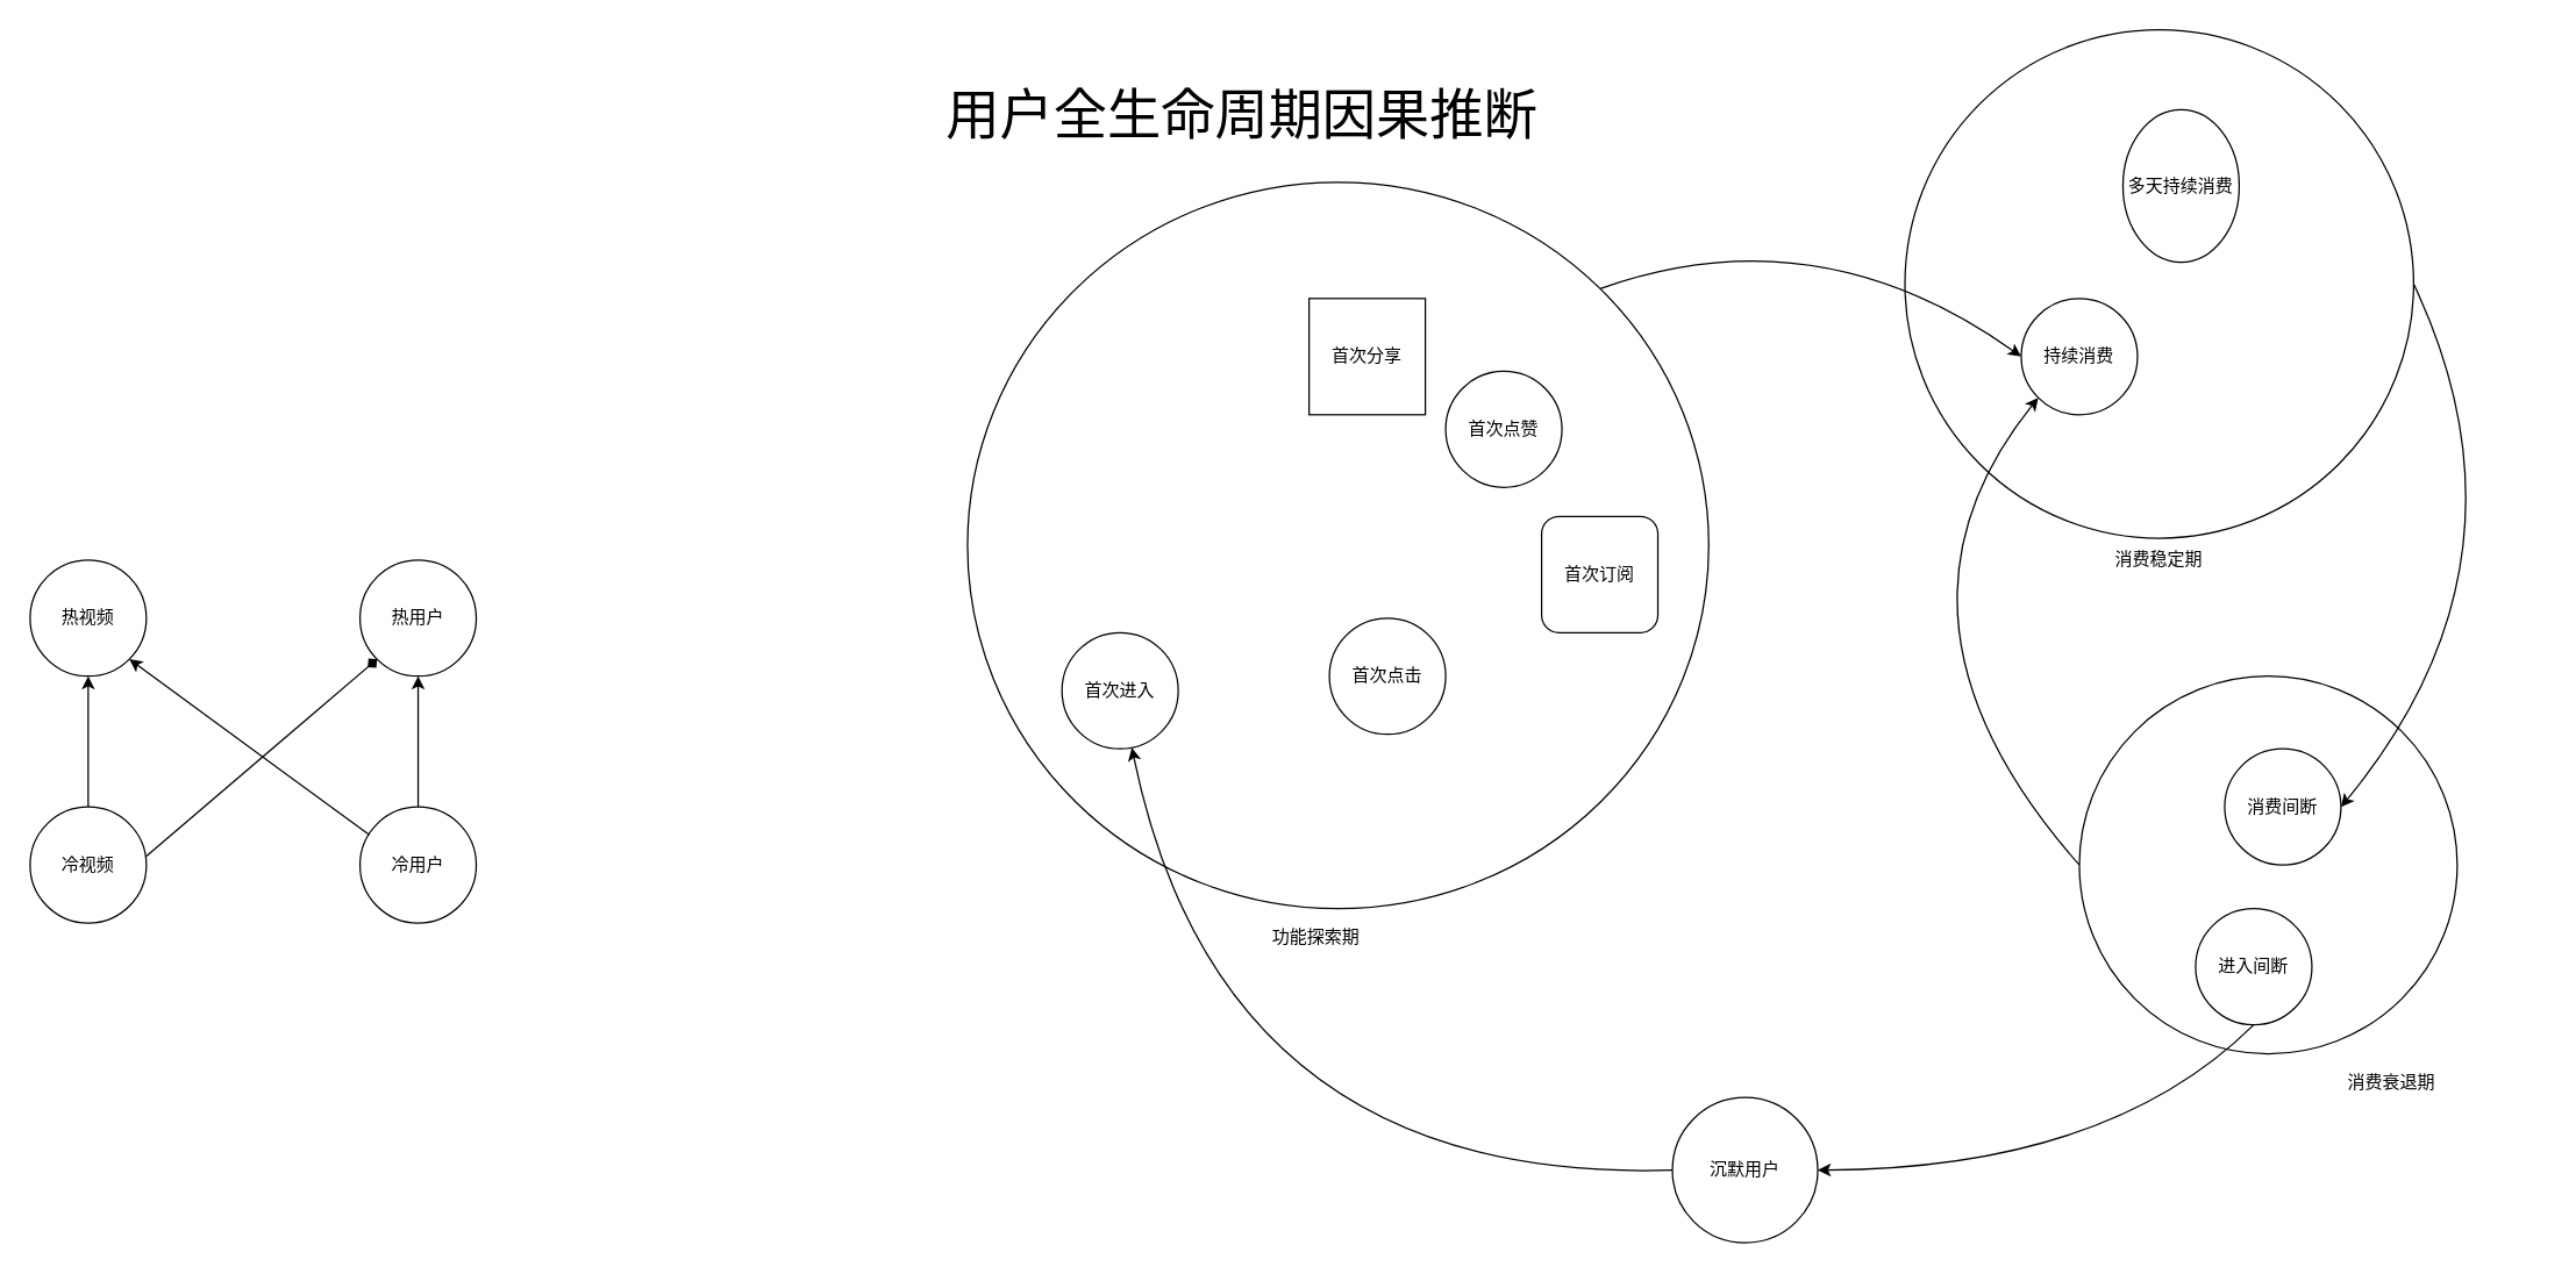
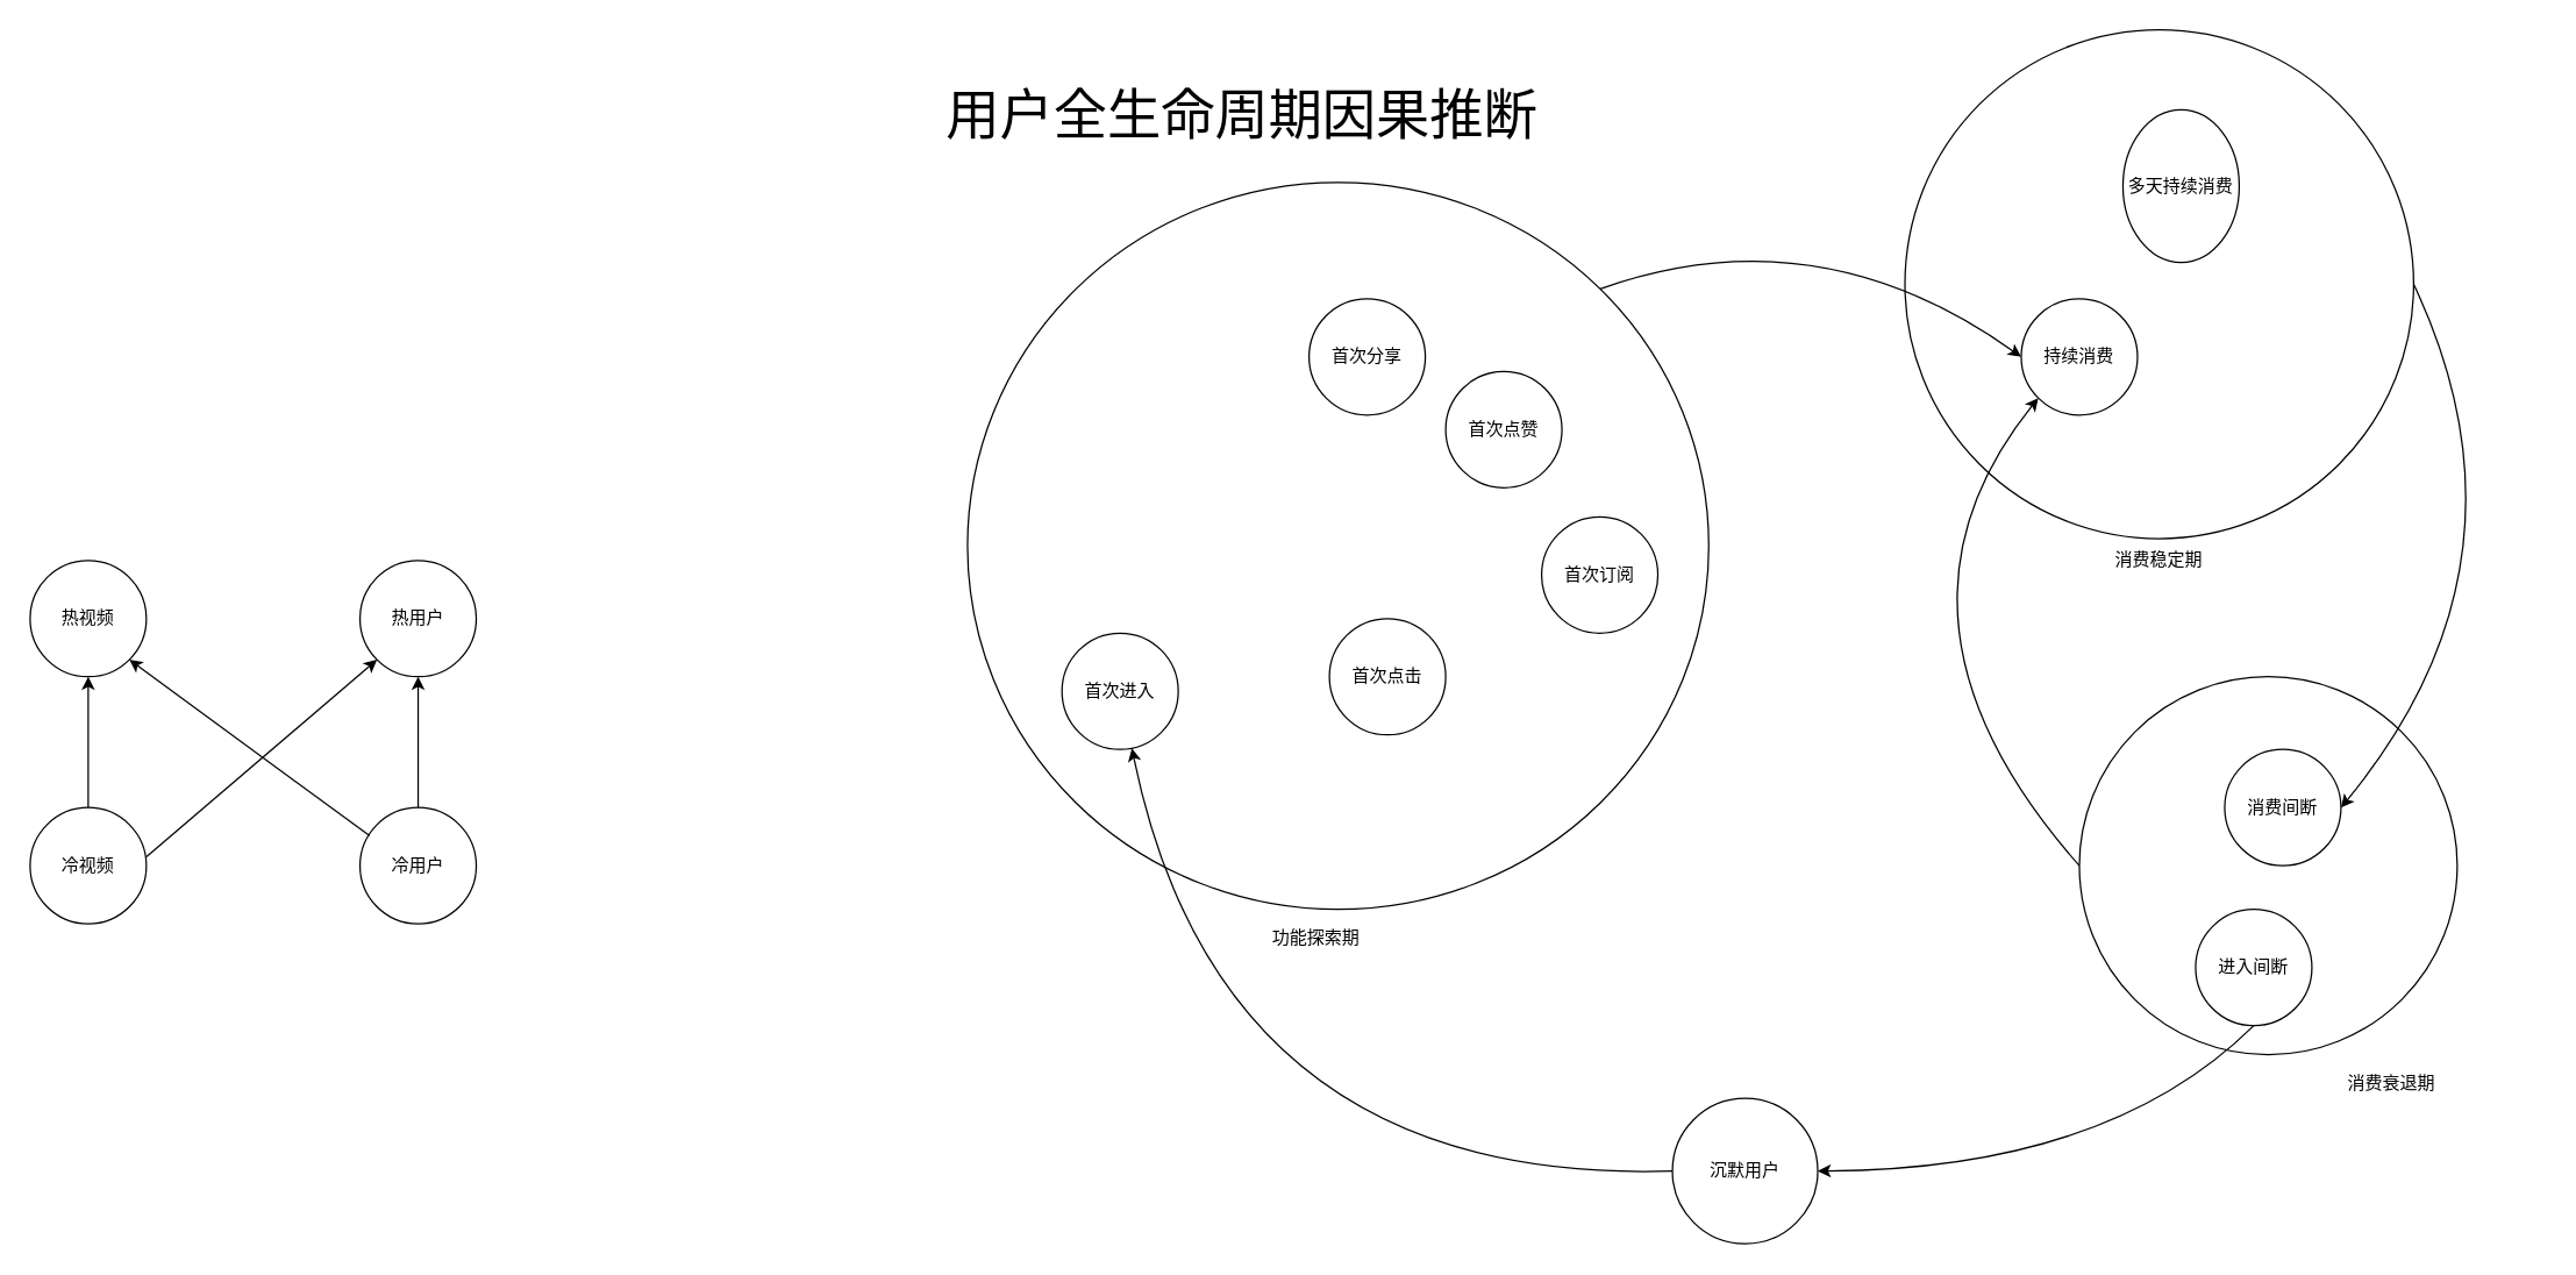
- <mxCell id="9" value="首次分享" style="whiteSpace=wrap;html=1;aspect=fixed;rounded=0;" parent="1" vertex="1"><mxGeometry x="900" y="205" width="80" height="80" as="geometry" /></mxCell>
+ <mxCell id="9" value="首次分享" style="ellipse;whiteSpace=wrap;html=1;aspect=fixed;" parent="1" vertex="1"><mxGeometry x="900" y="205" width="80" height="80" as="geometry" /></mxCell>
- <mxCell id="14" value="首次订阅" style="whiteSpace=wrap;html=1;aspect=fixed;rounded=1;" parent="1" vertex="1"><mxGeometry x="1060" y="355" width="80" height="80" as="geometry" /></mxCell>
+ <mxCell id="14" value="首次订阅" style="ellipse;whiteSpace=wrap;html=1;aspect=fixed;" parent="1" vertex="1"><mxGeometry x="1060" y="355" width="80" height="80" as="geometry" /></mxCell>
- <mxCell id="28" value="" style="endArrow=diamond;html=1;entryX=0;entryY=1;entryDx=0;entryDy=0;exitX=1.001;exitY=0.423;exitDx=0;exitDy=0;exitPerimeter=0;" edge="1" parent="1" source="24" target="27"><mxGeometry width="50" height="50" relative="1" as="geometry"><mxPoint x="140" y="545" as="sourcePoint" /><mxPoint x="190" y="495" as="targetPoint" /></mxGeometry></mxCell>
+ <mxCell id="28" value="" style="endArrow=classic;html=1;entryX=0;entryY=1;entryDx=0;entryDy=0;exitX=1.001;exitY=0.423;exitDx=0;exitDy=0;exitPerimeter=0;" edge="1" parent="1" source="24" target="27"><mxGeometry width="50" height="50" relative="1" as="geometry"><mxPoint x="140" y="545" as="sourcePoint" /><mxPoint x="190" y="495" as="targetPoint" /></mxGeometry></mxCell>
